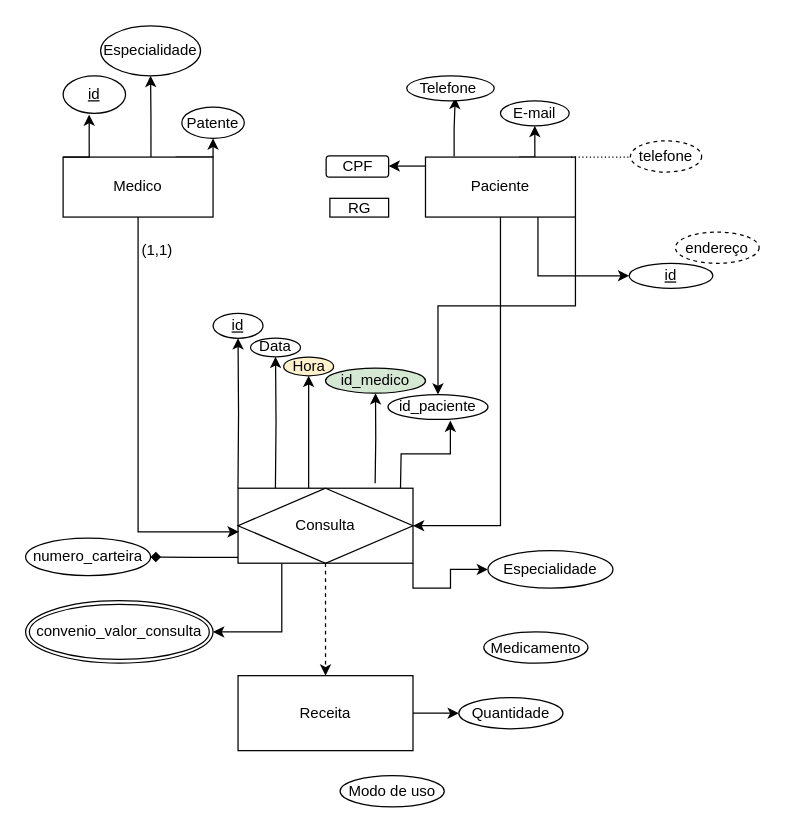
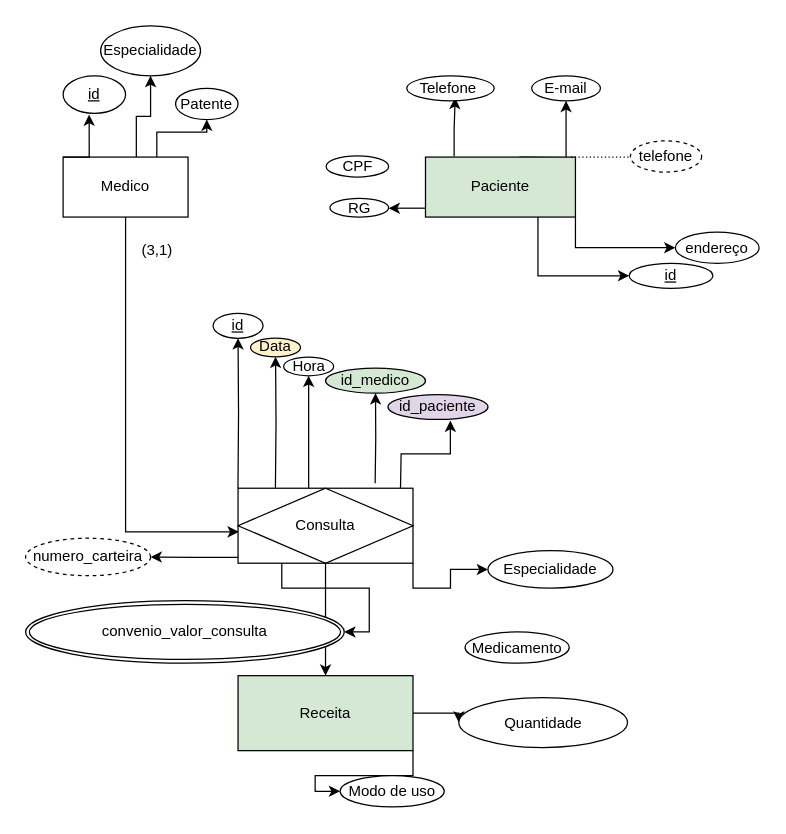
- <mxCell id="25" value="E-mail" style="ellipse;whiteSpace=wrap;html=1;align=center;" vertex="1" parent="1"><mxGeometry x="400" y="80" width="55" height="20" as="geometry" /></mxCell>
+ <mxCell id="25" value="E-mail" style="ellipse;whiteSpace=wrap;html=1;align=center;" vertex="1" parent="1"><mxGeometry x="425" y="60" width="55" height="20" as="geometry" /></mxCell>
- <mxCell id="19" value="Patente" style="ellipse;whiteSpace=wrap;html=1;align=center;" vertex="1" parent="1"><mxGeometry x="145" y="85" width="50" height="25" as="geometry" /></mxCell>
+ <mxCell id="19" value="Patente" style="ellipse;whiteSpace=wrap;html=1;align=center;" vertex="1" parent="1"><mxGeometry x="140" y="70" width="50" height="25" as="geometry" /></mxCell>
- <mxCell id="22" value="CPF" style="whiteSpace=wrap;html=1;align=center;rounded=1;" vertex="1" parent="1"><mxGeometry x="260.5" y="124" width="50" height="17" as="geometry" /></mxCell>
+ <mxCell id="22" value="CPF" style="ellipse;whiteSpace=wrap;html=1;align=center;" vertex="1" parent="1"><mxGeometry x="260.5" y="124" width="50" height="17" as="geometry" /></mxCell>
- <mxCell id="7" style="edgeStyle=orthogonalEdgeStyle;rounded=0;orthogonalLoop=1;jettySize=auto;html=1;exitX=0.011;exitY=0.15;exitDx=0;exitDy=0;entryX=1;entryY=0.5;entryDx=0;entryDy=0;exitPerimeter=0;" edge="1" parent="1" source="9" target="22"><mxGeometry relative="1" as="geometry" /></mxCell>
- <mxCell id="15" value="Medico" style="whiteSpace=wrap;html=1;align=center;" vertex="1" parent="1"><mxGeometry x="50" y="125" width="120" height="48" as="geometry" /></mxCell>
+ <mxCell id="15" value="Medico" style="whiteSpace=wrap;html=1;align=center;" vertex="1" parent="1"><mxGeometry x="50" y="125" width="100" height="48" as="geometry" /></mxCell>
- <mxCell id="9" value="Paciente" style="whiteSpace=wrap;html=1;align=center;" vertex="1" parent="1"><mxGeometry x="340" y="125" width="120" height="48" as="geometry" /></mxCell>
+ <mxCell id="9" value="Paciente" style="whiteSpace=wrap;html=1;align=center;fillColor=#d5e8d4;" vertex="1" parent="1"><mxGeometry x="340" y="125" width="120" height="48" as="geometry" /></mxCell>
- <mxCell id="23" value="RG" style="whiteSpace=wrap;html=1;align=center;rounded=0;" vertex="1" parent="1"><mxGeometry x="263.5" y="158" width="47" height="15" as="geometry" /></mxCell>
+ <mxCell id="23" value="RG" style="ellipse;whiteSpace=wrap;html=1;align=center;" vertex="1" parent="1"><mxGeometry x="263.5" y="158" width="47" height="15" as="geometry" /></mxCell>
+ <mxCell id="8" style="edgeStyle=orthogonalEdgeStyle;rounded=0;orthogonalLoop=1;jettySize=auto;html=1;exitX=0.007;exitY=0.852;exitDx=0;exitDy=0;entryX=1;entryY=0.5;entryDx=0;entryDy=0;exitPerimeter=0;" edge="1" parent="1" source="9" target="23"><mxGeometry relative="1" as="geometry" /></mxCell>
- <mxCell id="21" value="endereço" style="ellipse;whiteSpace=wrap;html=1;align=center;dashed=1;" vertex="1" parent="1"><mxGeometry x="540" y="185" width="67" height="25" as="geometry" /></mxCell>
+ <mxCell id="21" value="endereço" style="ellipse;whiteSpace=wrap;html=1;align=center;" vertex="1" parent="1"><mxGeometry x="540" y="185" width="67" height="25" as="geometry" /></mxCell>
- <mxCell id="49" value="(1,1)" style="text;html=1;align=center;verticalAlign=middle;resizable=0;points=[];autosize=1;strokeColor=none;fillColor=none;" vertex="1" parent="1"><mxGeometry x="100" y="185" width="50" height="30" as="geometry" /></mxCell>
+ <mxCell id="49" value="(3,1)" style="text;html=1;align=center;verticalAlign=middle;resizable=0;points=[];autosize=1;strokeColor=none;fillColor=none;" vertex="1" parent="1"><mxGeometry x="100" y="185" width="50" height="30" as="geometry" /></mxCell>
- <mxCell id="2" style="edgeStyle=orthogonalEdgeStyle;rounded=0;orthogonalLoop=1;jettySize=auto;html=1;exitX=1;exitY=1;exitDx=0;exitDy=0;" edge="1" parent="1" source="9" target="42"><mxGeometry relative="1" as="geometry" /></mxCell>
+ <mxCell id="2" style="edgeStyle=orthogonalEdgeStyle;rounded=0;orthogonalLoop=1;jettySize=auto;html=1;exitX=1;exitY=1;exitDx=0;exitDy=0;entryX=0;entryY=0.5;entryDx=0;entryDy=0;" edge="1" parent="1" source="9" target="21"><mxGeometry relative="1" as="geometry" /></mxCell>
- <mxCell id="39" value="Data" style="ellipse;whiteSpace=wrap;html=1;align=center;" vertex="1" parent="1"><mxGeometry x="200" y="269.82" width="40" height="15" as="geometry" /></mxCell>
+ <mxCell id="39" value="Data" style="ellipse;whiteSpace=wrap;html=1;align=center;fillColor=#fff2cc;" vertex="1" parent="1"><mxGeometry x="200" y="269.82" width="40" height="15" as="geometry" /></mxCell>
- <mxCell id="40" value="Hora" style="ellipse;whiteSpace=wrap;html=1;align=center;fillColor=#fff2cc;" vertex="1" parent="1"><mxGeometry x="226.5" y="285" width="40" height="15" as="geometry" /></mxCell>
+ <mxCell id="40" value="Hora" style="ellipse;whiteSpace=wrap;html=1;align=center;" vertex="1" parent="1"><mxGeometry x="226.5" y="285" width="40" height="15" as="geometry" /></mxCell>
- <mxCell id="42" value="id_paciente" style="ellipse;whiteSpace=wrap;html=1;align=center;" vertex="1" parent="1"><mxGeometry x="310" y="315" width="80" height="20" as="geometry" /></mxCell>
+ <mxCell id="42" value="id_paciente" style="ellipse;whiteSpace=wrap;html=1;align=center;fillColor=#e1d5e7;" vertex="1" parent="1"><mxGeometry x="310" y="315" width="80" height="20" as="geometry" /></mxCell>
- <mxCell id="6" style="edgeStyle=orthogonalEdgeStyle;rounded=0;orthogonalLoop=1;jettySize=auto;html=1;exitX=0.5;exitY=1;exitDx=0;exitDy=0;entryX=1;entryY=0.5;entryDx=0;entryDy=0;" edge="1" parent="1" source="9" target="36"><mxGeometry relative="1" as="geometry" /></mxCell>
- <mxCell id="45" value="numero_carteira" style="ellipse;whiteSpace=wrap;html=1;align=center;" vertex="1" parent="1"><mxGeometry x="20" y="430" width="100" height="30" as="geometry" /></mxCell>
+ <mxCell id="45" value="numero_carteira" style="ellipse;whiteSpace=wrap;html=1;align=center;dashed=1;" vertex="1" parent="1"><mxGeometry x="20" y="430" width="100" height="30" as="geometry" /></mxCell>
- <mxCell id="33" style="edgeStyle=orthogonalEdgeStyle;rounded=0;orthogonalLoop=1;jettySize=auto;html=1;exitX=0.009;exitY=0.923;exitDx=0;exitDy=0;entryX=1;entryY=0.5;entryDx=0;entryDy=0;exitPerimeter=0;endArrow=diamond;" edge="1" parent="1" source="36" target="45"><mxGeometry relative="1" as="geometry" /></mxCell>
+ <mxCell id="33" style="edgeStyle=orthogonalEdgeStyle;rounded=0;orthogonalLoop=1;jettySize=auto;html=1;exitX=0.009;exitY=0.923;exitDx=0;exitDy=0;entryX=1;entryY=0.5;entryDx=0;entryDy=0;exitPerimeter=0;" edge="1" parent="1" source="36" target="45"><mxGeometry relative="1" as="geometry" /></mxCell>
- <mxCell id="34" style="edgeStyle=orthogonalEdgeStyle;rounded=0;orthogonalLoop=1;jettySize=auto;html=1;exitX=0.5;exitY=1;exitDx=0;exitDy=0;dashed=1;" edge="1" parent="1" source="36" target="12"><mxGeometry relative="1" as="geometry" /></mxCell>
+ <mxCell id="34" style="edgeStyle=orthogonalEdgeStyle;rounded=0;orthogonalLoop=1;jettySize=auto;html=1;exitX=0.5;exitY=1;exitDx=0;exitDy=0;" edge="1" parent="1" source="36" target="12"><mxGeometry relative="1" as="geometry" /></mxCell>
- <mxCell id="44" value="convenio_valor_consulta" style="ellipse;shape=doubleEllipse;margin=3;whiteSpace=wrap;html=1;align=center;" vertex="1" parent="1"><mxGeometry x="20" y="480" width="150" height="50" as="geometry" /></mxCell>
+ <mxCell id="44" value="convenio_valor_consulta" style="ellipse;shape=doubleEllipse;margin=3;whiteSpace=wrap;html=1;align=center;" vertex="1" parent="1"><mxGeometry x="20" y="480" width="255" height="50" as="geometry" /></mxCell>
- <mxCell id="46" value="Medicamento" style="ellipse;whiteSpace=wrap;html=1;align=center;" vertex="1" parent="1"><mxGeometry x="386.67" y="505" width="83.33" height="25" as="geometry" /></mxCell>
+ <mxCell id="46" value="Medicamento" style="ellipse;whiteSpace=wrap;html=1;align=center;" vertex="1" parent="1"><mxGeometry x="371.67" y="505" width="83.33" height="25" as="geometry" /></mxCell>
- <mxCell id="12" value="Receita" style="whiteSpace=wrap;html=1;align=center;" vertex="1" parent="1"><mxGeometry x="190" y="540" width="140" height="60" as="geometry" /></mxCell>
+ <mxCell id="12" value="Receita" style="whiteSpace=wrap;html=1;align=center;fillColor=#d5e8d4;" vertex="1" parent="1"><mxGeometry x="190" y="540" width="140" height="60" as="geometry" /></mxCell>
- <mxCell id="47" value="Quantidade" style="ellipse;whiteSpace=wrap;html=1;align=center;" vertex="1" parent="1"><mxGeometry x="366.67" y="557.5" width="83.33" height="25" as="geometry" /></mxCell>
+ <mxCell id="47" value="Quantidade" style="ellipse;whiteSpace=wrap;html=1;align=center;" vertex="1" parent="1"><mxGeometry x="366.67" y="557.5" width="135" height="40" as="geometry" /></mxCell>
+ <mxCell id="10" style="edgeStyle=orthogonalEdgeStyle;rounded=0;orthogonalLoop=1;jettySize=auto;html=1;exitX=1;exitY=1;exitDx=0;exitDy=0;entryX=0;entryY=0.5;entryDx=0;entryDy=0;" edge="1" parent="1" source="12" target="48"><mxGeometry relative="1" as="geometry" /></mxCell>
